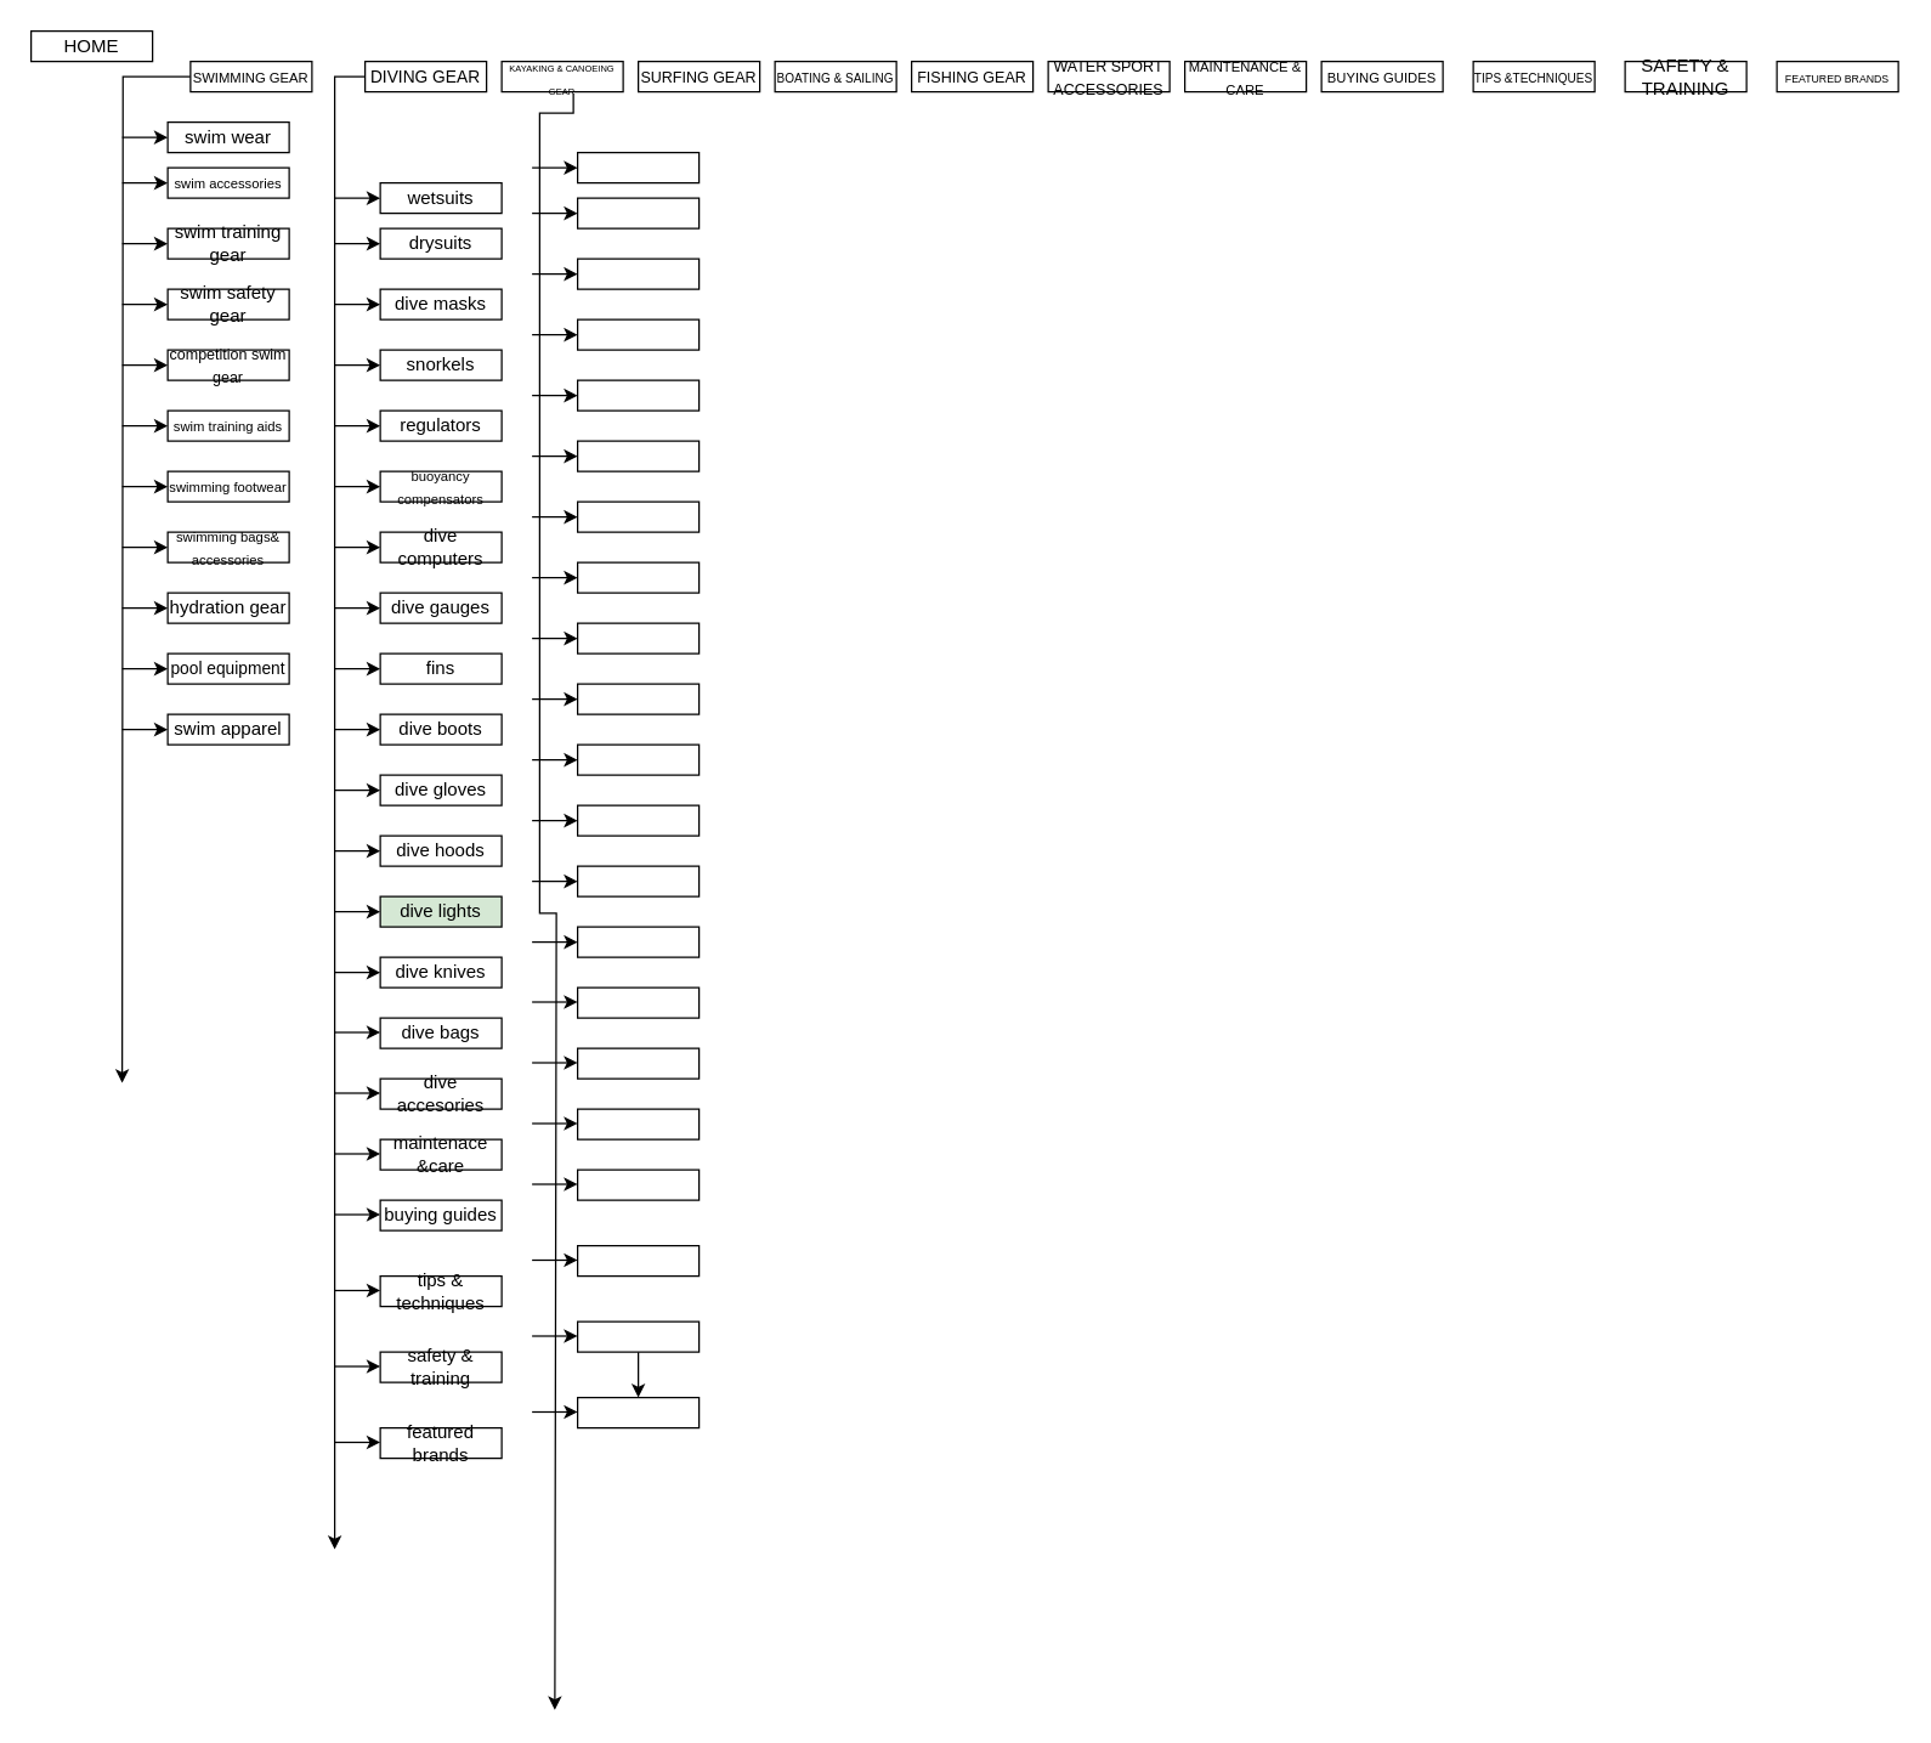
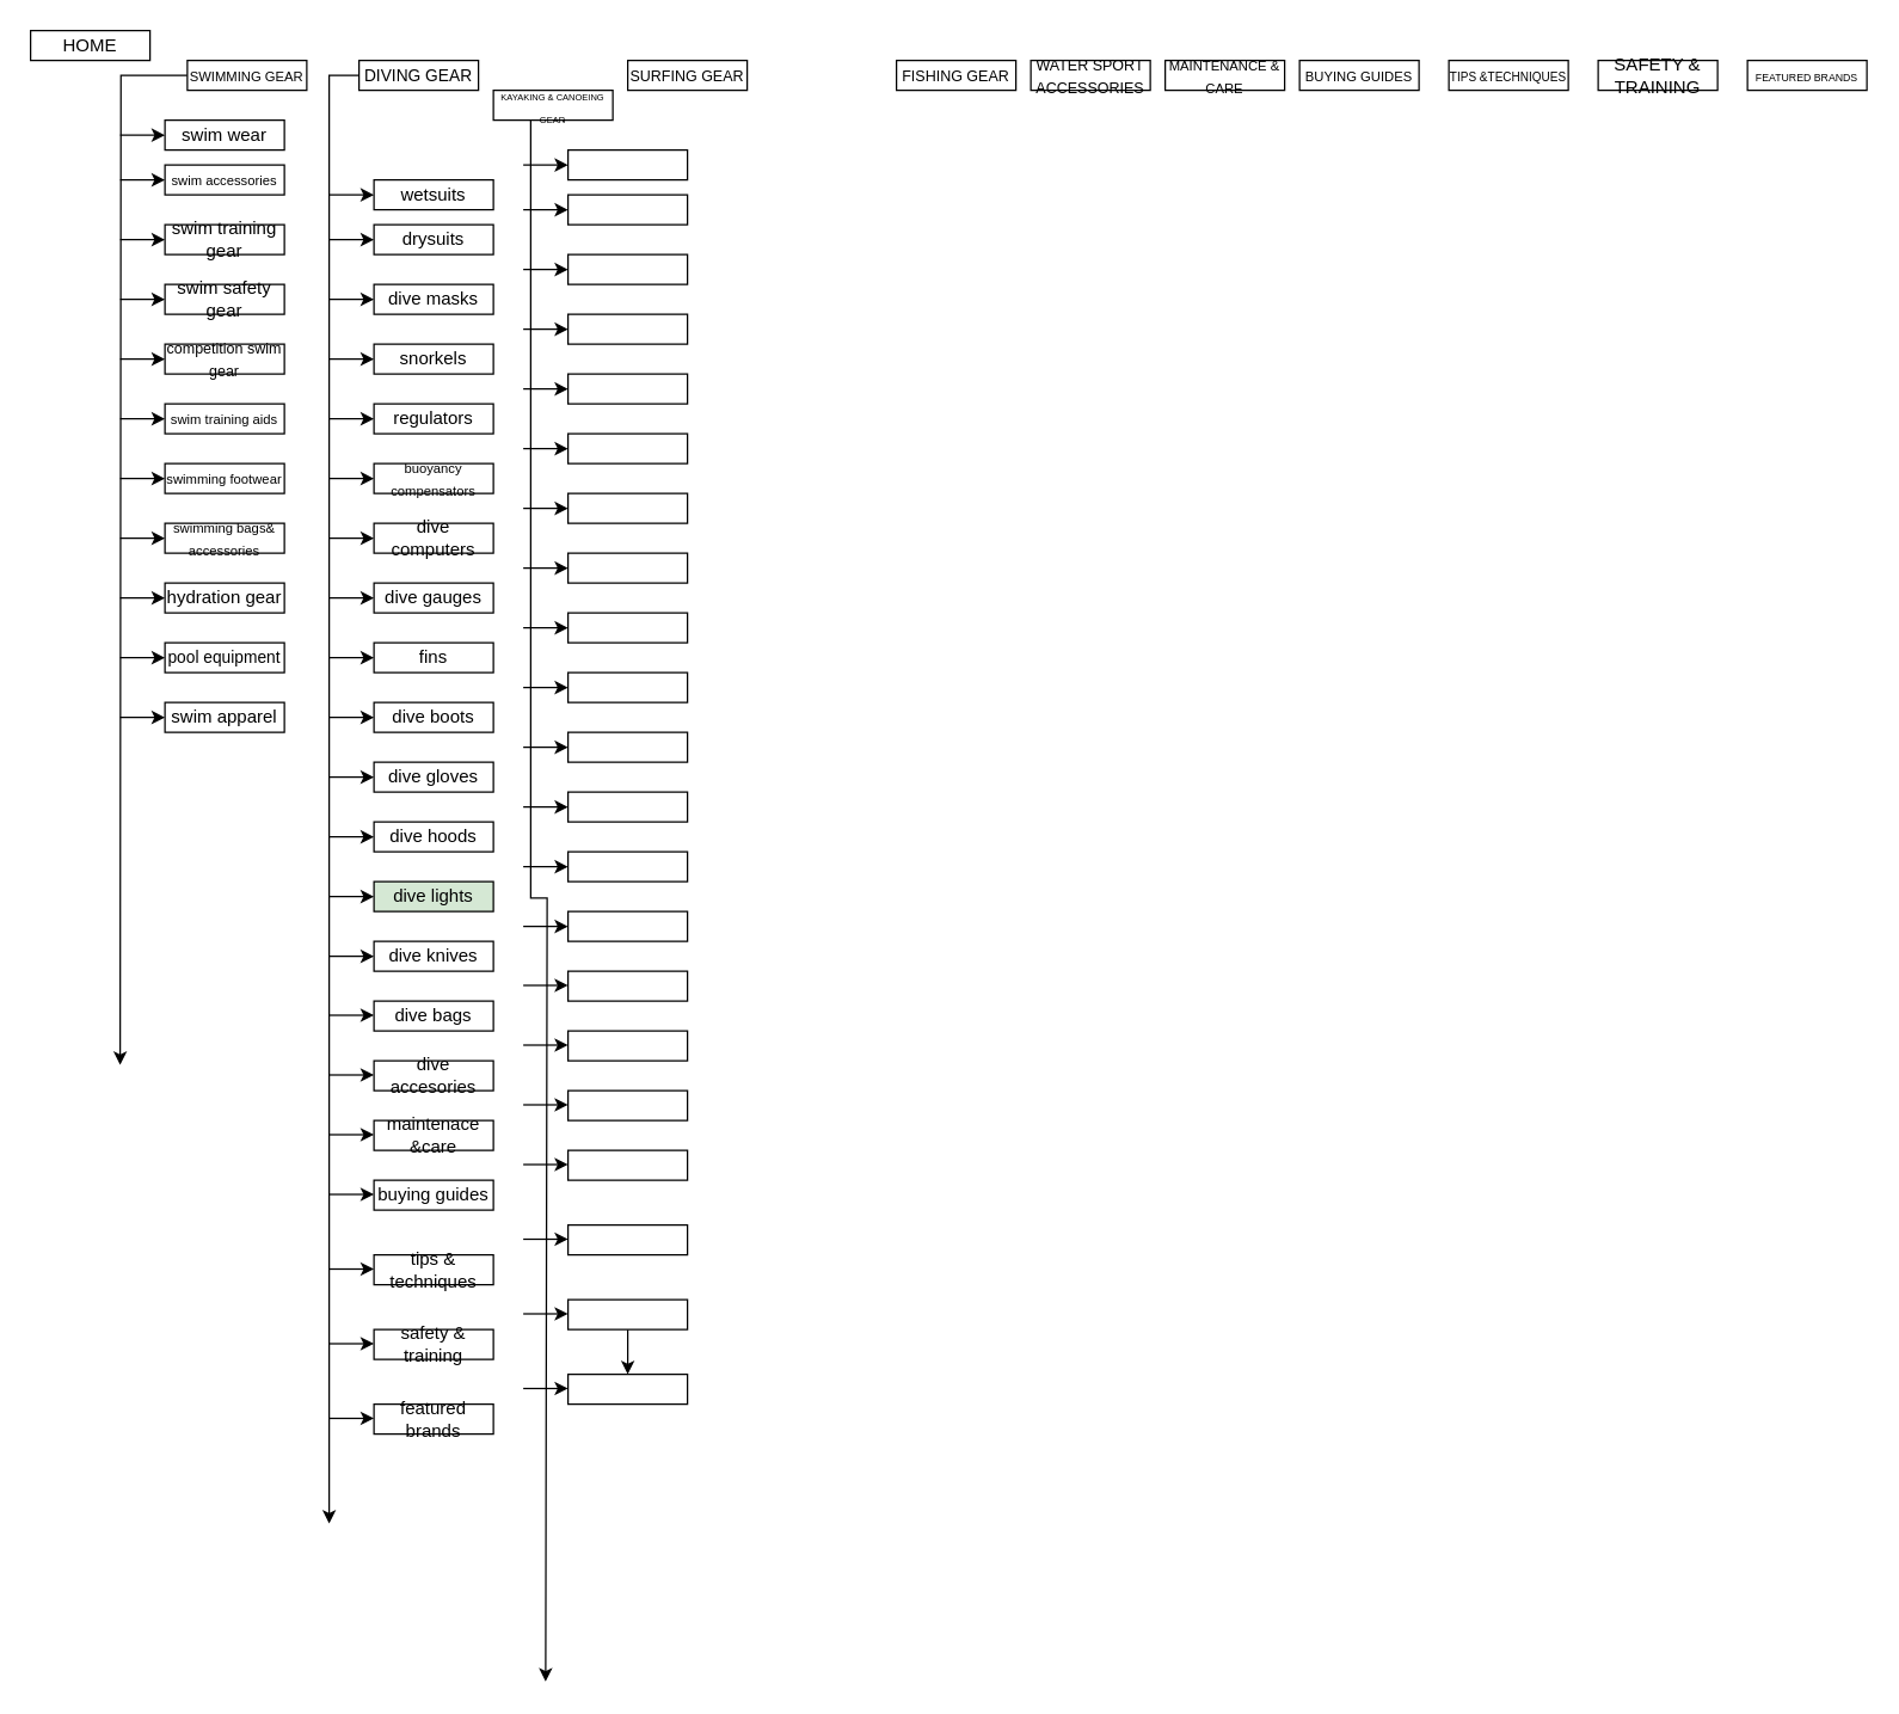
- <mxCell id="8" value="&lt;font style=&quot;font-size: 6px;&quot;&gt;KAYAKING &amp;amp; CANOEING GEAR&lt;/font&gt;" style="rounded=0;whiteSpace=wrap;html=1;" vertex="1" parent="1"><mxGeometry x="330" y="40" width="80" height="20" as="geometry" /></mxCell>
+ <mxCell id="8" value="&lt;font style=&quot;font-size: 6px;&quot;&gt;KAYAKING &amp;amp; CANOEING GEAR&lt;/font&gt;" style="rounded=0;whiteSpace=wrap;html=1;" vertex="1" parent="1"><mxGeometry x="330" y="60" width="80" height="20" as="geometry" /></mxCell>
- <mxCell id="13" value="&lt;font style=&quot;font-size: 8px;&quot;&gt;BOATING &amp;amp; SAILING&lt;/font&gt;" style="rounded=0;whiteSpace=wrap;html=1;" vertex="1" parent="1"><mxGeometry x="510" y="40" width="80" height="20" as="geometry" /></mxCell>
